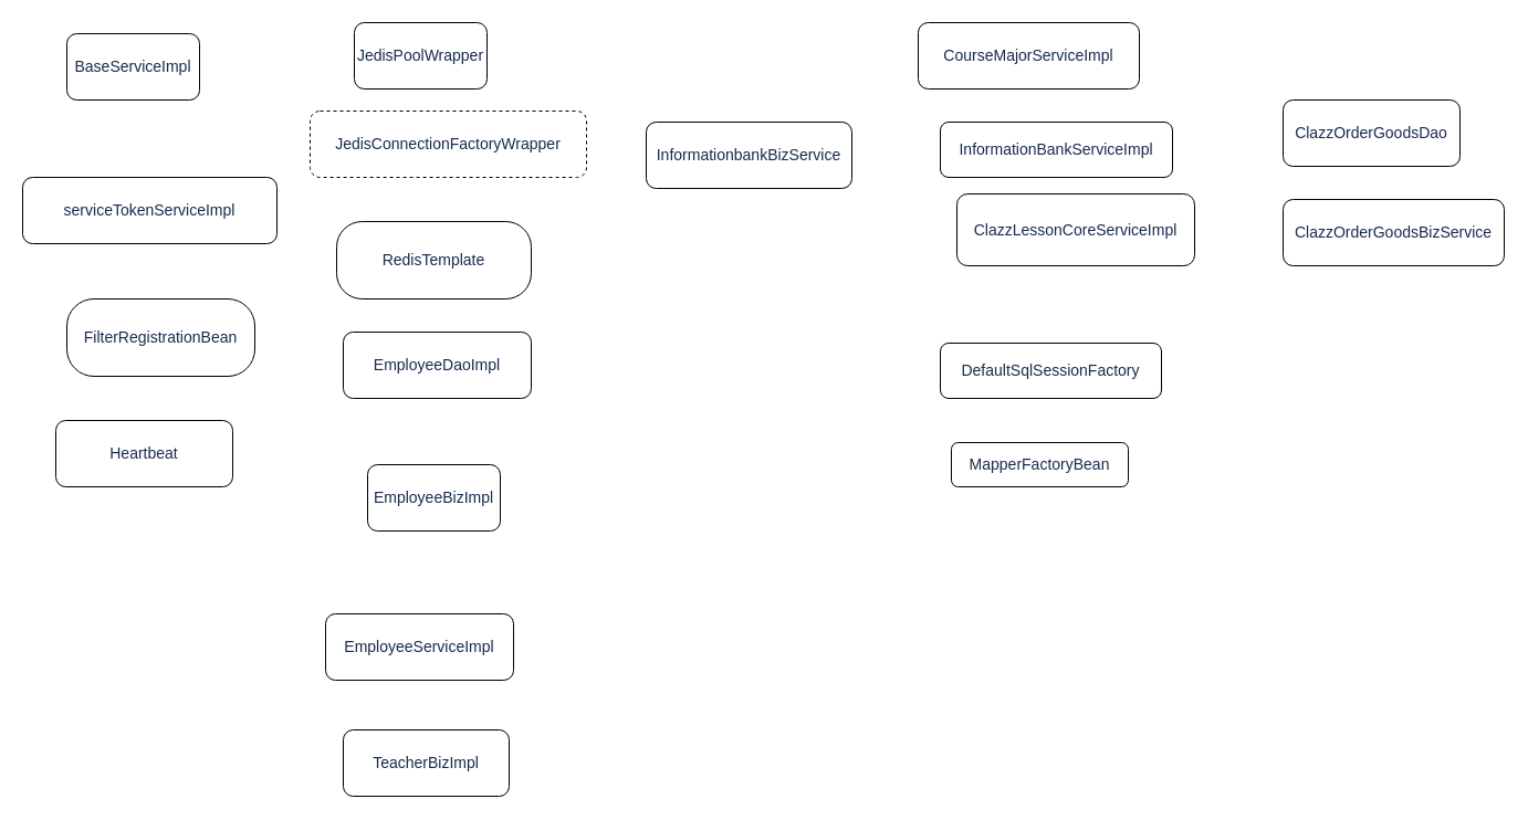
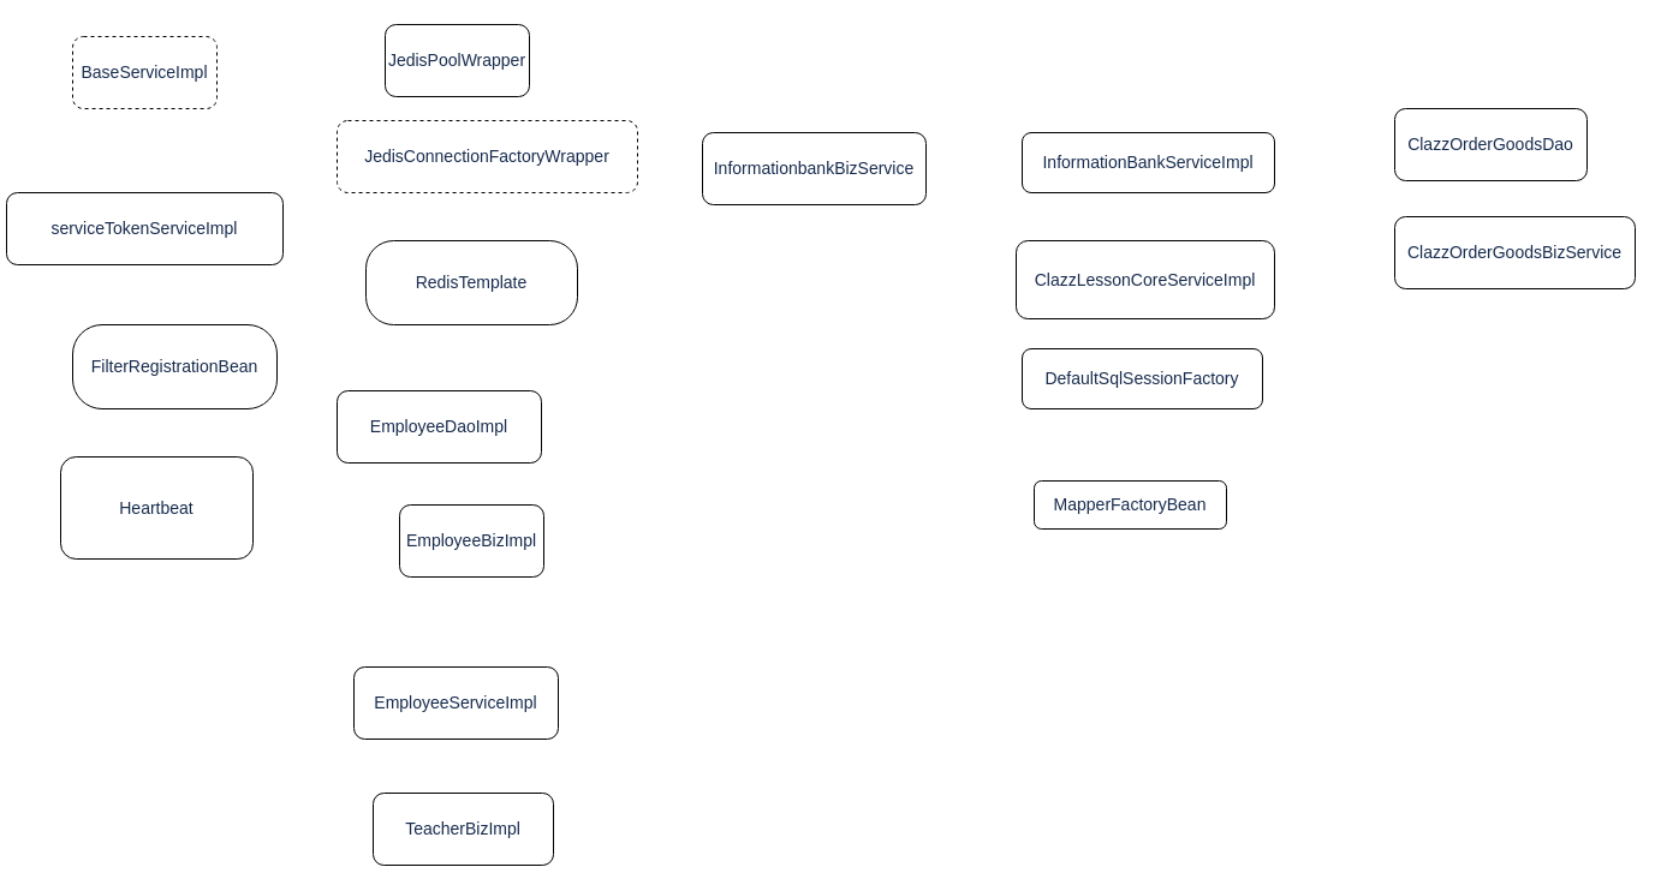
- <mxCell id="14" value="&lt;span style=&quot;color: rgb(23 , 43 , 77) ; font-family: , , &amp;#34;segoe ui&amp;#34; , &amp;#34;roboto&amp;#34; , &amp;#34;oxygen&amp;#34; , &amp;#34;ubuntu&amp;#34; , &amp;#34;fira sans&amp;#34; , &amp;#34;droid sans&amp;#34; , &amp;#34;helvetica neue&amp;#34; , sans-serif ; font-size: 14px ; text-align: left ; background-color: rgb(255 , 255 , 255)&quot;&gt;CourseMajorServiceImpl&lt;/span&gt;" style="rounded=1;whiteSpace=wrap;html=1;" vertex="1" parent="1"><mxGeometry x="830" y="20" width="200" height="60" as="geometry" /></mxCell>
- <mxCell id="4" value="&lt;span style=&quot;color: rgb(23 , 43 , 77) ; font-family: , , &amp;#34;segoe ui&amp;#34; , &amp;#34;roboto&amp;#34; , &amp;#34;oxygen&amp;#34; , &amp;#34;ubuntu&amp;#34; , &amp;#34;fira sans&amp;#34; , &amp;#34;droid sans&amp;#34; , &amp;#34;helvetica neue&amp;#34; , sans-serif ; font-size: 14px ; text-align: left ; background-color: rgb(255 , 255 , 255)&quot;&gt;BaseServiceImpl&lt;/span&gt;" style="rounded=1;whiteSpace=wrap;html=1;" vertex="1" parent="1"><mxGeometry x="60" y="30" width="120" height="60" as="geometry" /></mxCell>
+ <mxCell id="4" value="&lt;span style=&quot;color: rgb(23 , 43 , 77) ; font-family: , , &amp;#34;segoe ui&amp;#34; , &amp;#34;roboto&amp;#34; , &amp;#34;oxygen&amp;#34; , &amp;#34;ubuntu&amp;#34; , &amp;#34;fira sans&amp;#34; , &amp;#34;droid sans&amp;#34; , &amp;#34;helvetica neue&amp;#34; , sans-serif ; font-size: 14px ; text-align: left ; background-color: rgb(255 , 255 , 255)&quot;&gt;BaseServiceImpl&lt;/span&gt;" style="rounded=1;whiteSpace=wrap;html=1;dashed=1;" vertex="1" parent="1"><mxGeometry x="60" y="30" width="120" height="60" as="geometry" /></mxCell>
- <mxCell id="2" value="&lt;span style=&quot;color: rgb(23 , 43 , 77) ; font-family: , , &amp;#34;segoe ui&amp;#34; , &amp;#34;roboto&amp;#34; , &amp;#34;oxygen&amp;#34; , &amp;#34;ubuntu&amp;#34; , &amp;#34;fira sans&amp;#34; , &amp;#34;droid sans&amp;#34; , &amp;#34;helvetica neue&amp;#34; , sans-serif ; font-size: 14px ; text-align: left ; background-color: rgb(255 , 255 , 255)&quot;&gt;serviceTokenServiceImpl&lt;/span&gt;" style="rounded=1;whiteSpace=wrap;html=1;" vertex="1" parent="1"><mxGeometry x="20" y="160" width="230" height="60" as="geometry" /></mxCell>
+ <mxCell id="2" value="&lt;span style=&quot;color: rgb(23 , 43 , 77) ; font-family: , , &amp;#34;segoe ui&amp;#34; , &amp;#34;roboto&amp;#34; , &amp;#34;oxygen&amp;#34; , &amp;#34;ubuntu&amp;#34; , &amp;#34;fira sans&amp;#34; , &amp;#34;droid sans&amp;#34; , &amp;#34;helvetica neue&amp;#34; , sans-serif ; font-size: 14px ; text-align: left ; background-color: rgb(255 , 255 , 255)&quot;&gt;serviceTokenServiceImpl&lt;/span&gt;" style="rounded=1;whiteSpace=wrap;html=1;" vertex="1" parent="1"><mxGeometry x="5" y="160" width="230" height="60" as="geometry" /></mxCell>
- <mxCell id="16" value="&lt;span style=&quot;color: rgb(23 , 43 , 77) ; font-family: , , &amp;#34;segoe ui&amp;#34; , &amp;#34;roboto&amp;#34; , &amp;#34;oxygen&amp;#34; , &amp;#34;ubuntu&amp;#34; , &amp;#34;fira sans&amp;#34; , &amp;#34;droid sans&amp;#34; , &amp;#34;helvetica neue&amp;#34; , sans-serif ; font-size: 14px ; text-align: left ; background-color: rgb(255 , 255 , 255)&quot;&gt;ClazzLessonCoreServiceImpl&lt;/span&gt;" style="rounded=1;whiteSpace=wrap;html=1;" vertex="1" parent="1"><mxGeometry x="865" y="175" width="215" height="65" as="geometry" /></mxCell>
+ <mxCell id="16" value="&lt;span style=&quot;color: rgb(23 , 43 , 77) ; font-family: , , &amp;#34;segoe ui&amp;#34; , &amp;#34;roboto&amp;#34; , &amp;#34;oxygen&amp;#34; , &amp;#34;ubuntu&amp;#34; , &amp;#34;fira sans&amp;#34; , &amp;#34;droid sans&amp;#34; , &amp;#34;helvetica neue&amp;#34; , sans-serif ; font-size: 14px ; text-align: left ; background-color: rgb(255 , 255 , 255)&quot;&gt;ClazzLessonCoreServiceImpl&lt;/span&gt;" style="rounded=1;whiteSpace=wrap;html=1;" vertex="1" parent="1"><mxGeometry x="845" y="200" width="215" height="65" as="geometry" /></mxCell>
- <mxCell id="8" value="&lt;span style=&quot;color: rgb(23 , 43 , 77) ; font-family: , , &amp;#34;segoe ui&amp;#34; , &amp;#34;roboto&amp;#34; , &amp;#34;oxygen&amp;#34; , &amp;#34;ubuntu&amp;#34; , &amp;#34;fira sans&amp;#34; , &amp;#34;droid sans&amp;#34; , &amp;#34;helvetica neue&amp;#34; , sans-serif ; font-size: 14px ; text-align: left ; background-color: rgb(255 , 255 , 255)&quot;&gt;EmployeeDaoImpl&lt;/span&gt;" style="rounded=1;whiteSpace=wrap;html=1;" vertex="1" parent="1"><mxGeometry x="310" y="300" width="170" height="60" as="geometry" /></mxCell>
+ <mxCell id="8" value="&lt;span style=&quot;color: rgb(23 , 43 , 77) ; font-family: , , &amp;#34;segoe ui&amp;#34; , &amp;#34;roboto&amp;#34; , &amp;#34;oxygen&amp;#34; , &amp;#34;ubuntu&amp;#34; , &amp;#34;fira sans&amp;#34; , &amp;#34;droid sans&amp;#34; , &amp;#34;helvetica neue&amp;#34; , sans-serif ; font-size: 14px ; text-align: left ; background-color: rgb(255 , 255 , 255)&quot;&gt;EmployeeDaoImpl&lt;/span&gt;" style="rounded=1;whiteSpace=wrap;html=1;" vertex="1" parent="1"><mxGeometry x="280" y="325" width="170" height="60" as="geometry" /></mxCell>
- <mxCell id="17" value="&lt;span style=&quot;color: rgb(23 , 43 , 77) ; font-family: , , &amp;#34;segoe ui&amp;#34; , &amp;#34;roboto&amp;#34; , &amp;#34;oxygen&amp;#34; , &amp;#34;ubuntu&amp;#34; , &amp;#34;fira sans&amp;#34; , &amp;#34;droid sans&amp;#34; , &amp;#34;helvetica neue&amp;#34; , sans-serif ; font-size: 14px ; text-align: left ; background-color: rgb(255 , 255 , 255)&quot;&gt;DefaultSqlSessionFactory&lt;/span&gt;" style="rounded=1;whiteSpace=wrap;html=1;" vertex="1" parent="1"><mxGeometry x="850" y="310" width="200" height="50" as="geometry" /></mxCell>
+ <mxCell id="17" value="&lt;span style=&quot;color: rgb(23 , 43 , 77) ; font-family: , , &amp;#34;segoe ui&amp;#34; , &amp;#34;roboto&amp;#34; , &amp;#34;oxygen&amp;#34; , &amp;#34;ubuntu&amp;#34; , &amp;#34;fira sans&amp;#34; , &amp;#34;droid sans&amp;#34; , &amp;#34;helvetica neue&amp;#34; , sans-serif ; font-size: 14px ; text-align: left ; background-color: rgb(255 , 255 , 255)&quot;&gt;DefaultSqlSessionFactory&lt;/span&gt;" style="rounded=1;whiteSpace=wrap;html=1;" vertex="1" parent="1"><mxGeometry x="850" y="290" width="200" height="50" as="geometry" /></mxCell>
- <mxCell id="13" value="&lt;span style=&quot;color: rgb(23 , 43 , 77) ; font-family: , , &amp;#34;segoe ui&amp;#34; , &amp;#34;roboto&amp;#34; , &amp;#34;oxygen&amp;#34; , &amp;#34;ubuntu&amp;#34; , &amp;#34;fira sans&amp;#34; , &amp;#34;droid sans&amp;#34; , &amp;#34;helvetica neue&amp;#34; , sans-serif ; font-size: 14px ; text-align: left ; background-color: rgb(255 , 255 , 255)&quot;&gt;Heartbeat&lt;/span&gt;" style="rounded=1;whiteSpace=wrap;html=1;" vertex="1" parent="1"><mxGeometry x="50" y="380" width="160" height="60" as="geometry" /></mxCell>
+ <mxCell id="13" value="&lt;span style=&quot;color: rgb(23 , 43 , 77) ; font-family: , , &amp;#34;segoe ui&amp;#34; , &amp;#34;roboto&amp;#34; , &amp;#34;oxygen&amp;#34; , &amp;#34;ubuntu&amp;#34; , &amp;#34;fira sans&amp;#34; , &amp;#34;droid sans&amp;#34; , &amp;#34;helvetica neue&amp;#34; , sans-serif ; font-size: 14px ; text-align: left ; background-color: rgb(255 , 255 , 255)&quot;&gt;Heartbeat&lt;/span&gt;" style="rounded=1;whiteSpace=wrap;html=1;" vertex="1" parent="1"><mxGeometry x="50" y="380" width="160" height="85" as="geometry" /></mxCell>
